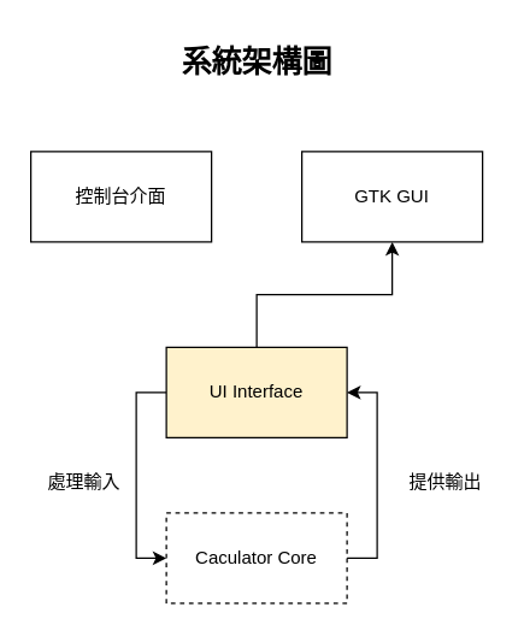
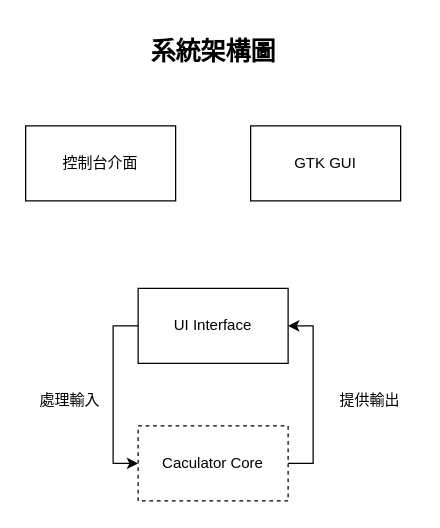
- <mxCell id="7" style="edgeStyle=orthogonalEdgeStyle;rounded=0;orthogonalLoop=1;jettySize=auto;html=1;entryX=0.5;entryY=1;entryDx=0;entryDy=0;exitX=0.5;exitY=0;exitDx=0;exitDy=0;" edge="1" parent="1" source="5" target="3"><mxGeometry relative="1" as="geometry"><mxPoint x="180" y="230" as="sourcePoint" /><mxPoint x="90" y="170" as="targetPoint" /></mxGeometry></mxCell>
- <mxCell id="5" value="UI Interface" style="rounded=0;whiteSpace=wrap;html=1;fillColor=#fff2cc;" vertex="1" parent="1"><mxGeometry x="110" y="230" width="120" height="60" as="geometry" /></mxCell>
+ <mxCell id="5" value="UI Interface" style="rounded=0;whiteSpace=wrap;html=1;" vertex="1" parent="1"><mxGeometry x="110" y="230" width="120" height="60" as="geometry" /></mxCell>
